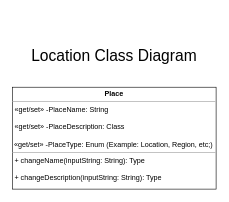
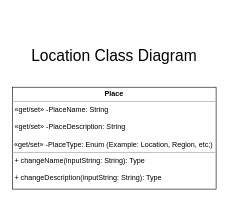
- <mxCell id="2" value="&lt;p style=&quot;margin:0px;margin-top:4px;text-align:center;&quot;&gt;&lt;b&gt;Place&lt;/b&gt;&lt;/p&gt;&lt;hr size=&quot;1&quot;&gt;&lt;p style=&quot;margin:0px;margin-left:4px;&quot;&gt;«get/set» -PlaceName: String&lt;/p&gt;&lt;p style=&quot;margin:0px;margin-left:4px;&quot;&gt;&lt;br&gt;&lt;/p&gt;&lt;p style=&quot;margin:0px;margin-left:4px;&quot;&gt;&lt;span style=&quot;background-color: initial;&quot;&gt;«get/set»&amp;nbsp;&lt;/span&gt;-PlaceDescription: Class&lt;/p&gt;&lt;div&gt;&lt;br&gt;&lt;/div&gt;&lt;div&gt;&lt;span style=&quot;background-color: initial;&quot;&gt;&amp;nbsp;«get/set»&amp;nbsp;&lt;/span&gt;-PlaceType: Enum (Example: Location, Region, etc;)&lt;/div&gt;&lt;hr size=&quot;1&quot;&gt;&lt;p style=&quot;margin:0px;margin-left:4px;&quot;&gt;+ changeName(inputString: String): Type&lt;/p&gt;&lt;p style=&quot;margin:0px;margin-left:4px;&quot;&gt;&lt;br&gt;&lt;/p&gt;&lt;p style=&quot;margin:0px;margin-left:4px;&quot;&gt;+ changeDescription(inputString: String): Type&lt;/p&gt;" style="verticalAlign=top;align=left;overflow=fill;fontSize=12;fontFamily=Helvetica;html=1;" vertex="1" parent="1"><mxGeometry x="20" y="145" width="340" height="170" as="geometry" /></mxCell>
+ <mxCell id="2" value="&lt;p style=&quot;margin:0px;margin-top:4px;text-align:center;&quot;&gt;&lt;b&gt;Place&lt;/b&gt;&lt;/p&gt;&lt;hr size=&quot;1&quot;&gt;&lt;p style=&quot;margin:0px;margin-left:4px;&quot;&gt;«get/set» -PlaceName: String&lt;/p&gt;&lt;p style=&quot;margin:0px;margin-left:4px;&quot;&gt;&lt;br&gt;&lt;/p&gt;&lt;p style=&quot;margin:0px;margin-left:4px;&quot;&gt;&lt;span style=&quot;background-color: initial;&quot;&gt;«get/set»&amp;nbsp;&lt;/span&gt;-PlaceDescription: String&lt;/p&gt;&lt;div&gt;&lt;br&gt;&lt;/div&gt;&lt;div&gt;&lt;span style=&quot;background-color: initial;&quot;&gt;&amp;nbsp;«get/set»&amp;nbsp;&lt;/span&gt;-PlaceType: Enum (Example: Location, Region, etc;)&lt;/div&gt;&lt;hr size=&quot;1&quot;&gt;&lt;p style=&quot;margin:0px;margin-left:4px;&quot;&gt;+ changeName(inputString: String): Type&lt;/p&gt;&lt;p style=&quot;margin:0px;margin-left:4px;&quot;&gt;&lt;br&gt;&lt;/p&gt;&lt;p style=&quot;margin:0px;margin-left:4px;&quot;&gt;+ changeDescription(inputString: String): Type&lt;/p&gt;" style="verticalAlign=top;align=left;overflow=fill;fontSize=12;fontFamily=Helvetica;html=1;" vertex="1" parent="1"><mxGeometry x="20" y="145" width="340" height="170" as="geometry" /></mxCell>
